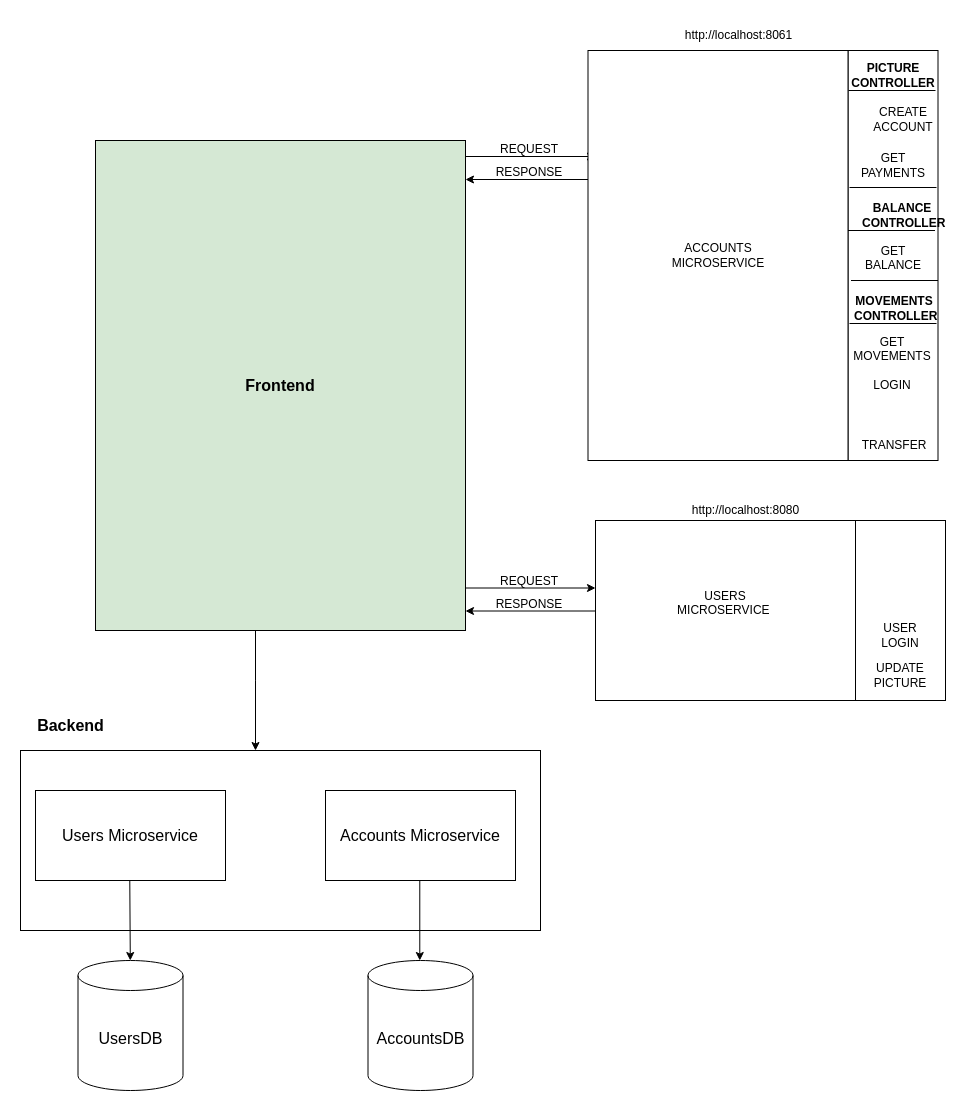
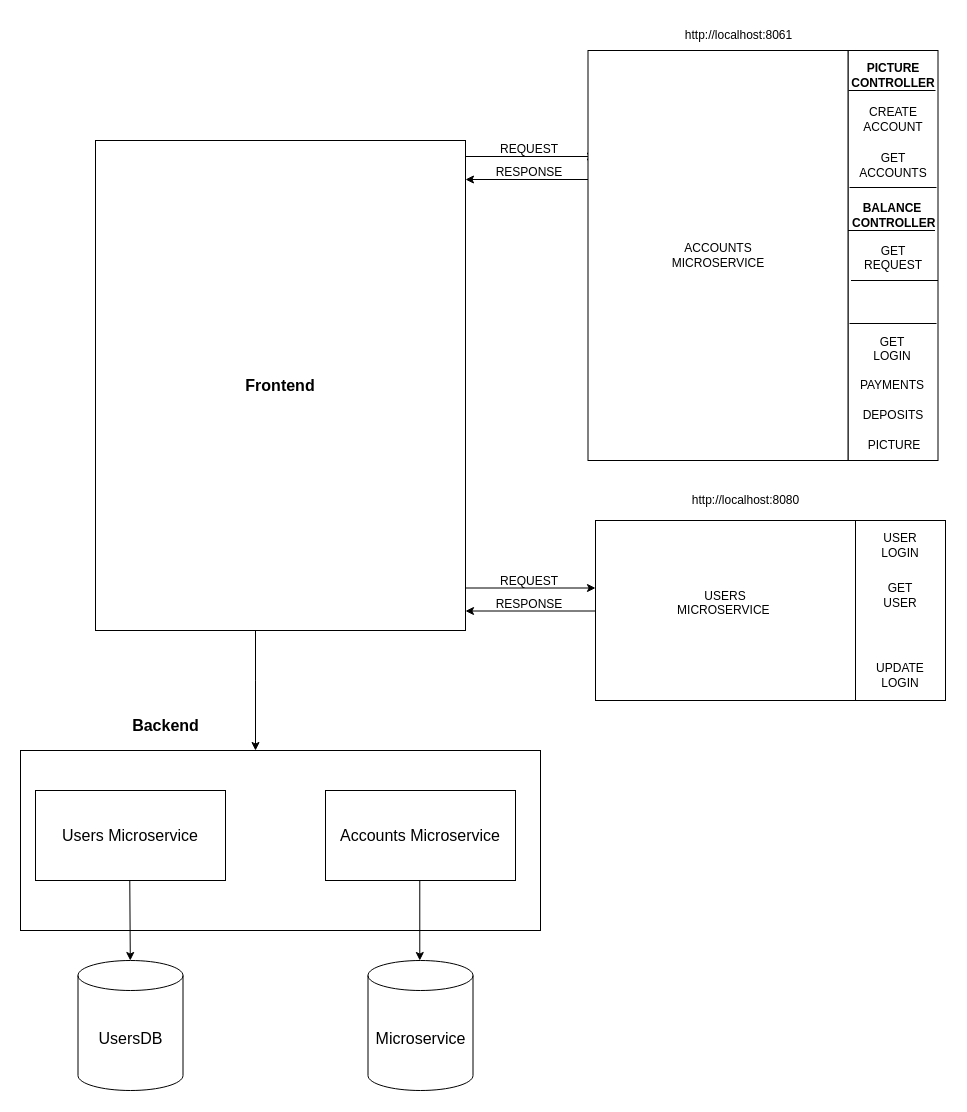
- <mxCell id="26" value="CREATE ACCOUNT" style="text;html=1;strokeColor=none;fillColor=none;align=center;verticalAlign=middle;whiteSpace=wrap;rounded=0;" parent="1" vertex="1"><mxGeometry x="872.5" y="104" width="60" height="30" as="geometry" /></mxCell>
+ <mxCell id="26" value="CREATE ACCOUNT" style="text;html=1;strokeColor=none;fillColor=none;align=center;verticalAlign=middle;whiteSpace=wrap;rounded=0;" parent="1" vertex="1"><mxGeometry x="862.5" y="104" width="60" height="30" as="geometry" /></mxCell>
- <mxCell id="27" value="GET PAYMENTS" style="text;html=1;strokeColor=none;fillColor=none;align=center;verticalAlign=middle;whiteSpace=wrap;rounded=0;" parent="1" vertex="1"><mxGeometry x="862.5" y="150" width="60" height="30" as="geometry" /></mxCell>
+ <mxCell id="27" value="GET ACCOUNTS" style="text;html=1;strokeColor=none;fillColor=none;align=center;verticalAlign=middle;whiteSpace=wrap;rounded=0;" parent="1" vertex="1"><mxGeometry x="862.5" y="150" width="60" height="30" as="geometry" /></mxCell>
- <mxCell id="34" value="BALANCE&lt;div&gt;&lt;div&gt;&amp;nbsp;CONTROLLER&lt;/div&gt;&lt;/div&gt;" style="text;html=1;strokeColor=none;fillColor=none;align=center;verticalAlign=middle;whiteSpace=wrap;rounded=0;fontStyle=1" parent="1" vertex="1"><mxGeometry x="872" y="200" width="60" height="30" as="geometry" /></mxCell>
+ <mxCell id="34" value="BALANCE&lt;div&gt;&lt;div&gt;&amp;nbsp;CONTROLLER&lt;/div&gt;&lt;/div&gt;" style="text;html=1;strokeColor=none;fillColor=none;align=center;verticalAlign=middle;whiteSpace=wrap;rounded=0;fontStyle=1" parent="1" vertex="1"><mxGeometry x="862" y="200" width="60" height="30" as="geometry" /></mxCell>
- <mxCell id="36" value="GET BALANCE&lt;div&gt;&lt;br&gt;&lt;/div&gt;" style="text;html=1;strokeColor=none;fillColor=none;align=center;verticalAlign=middle;whiteSpace=wrap;rounded=0;" parent="1" vertex="1"><mxGeometry x="862.5" y="250" width="60" height="30" as="geometry" /></mxCell>
+ <mxCell id="36" value="GET REQUEST&lt;div&gt;&lt;br&gt;&lt;/div&gt;" style="text;html=1;strokeColor=none;fillColor=none;align=center;verticalAlign=middle;whiteSpace=wrap;rounded=0;" parent="1" vertex="1"><mxGeometry x="862.5" y="250" width="60" height="30" as="geometry" /></mxCell>
- <mxCell id="38" value="MOVEMENTS&lt;div&gt;&lt;div&gt;&lt;div&gt;&amp;nbsp;CONTROLLER&lt;/div&gt;&lt;/div&gt;&lt;/div&gt;" style="text;html=1;strokeColor=none;fillColor=none;align=center;verticalAlign=middle;whiteSpace=wrap;rounded=0;fontStyle=1" parent="1" vertex="1"><mxGeometry x="863.5" y="293" width="60" height="30" as="geometry" /></mxCell>
- <mxCell id="40" value="GET MOVEMENTS&lt;div&gt;&lt;div&gt;&lt;br&gt;&lt;/div&gt;&lt;/div&gt;" style="text;html=1;strokeColor=none;fillColor=none;align=center;verticalAlign=middle;whiteSpace=wrap;rounded=0;" parent="1" vertex="1"><mxGeometry x="862" y="341" width="60" height="30" as="geometry" /></mxCell>
+ <mxCell id="40" value="GET LOGIN&lt;div&gt;&lt;div&gt;&lt;br&gt;&lt;/div&gt;&lt;/div&gt;" style="text;html=1;strokeColor=none;fillColor=none;align=center;verticalAlign=middle;whiteSpace=wrap;rounded=0;" parent="1" vertex="1"><mxGeometry x="862" y="341" width="60" height="30" as="geometry" /></mxCell>
- <mxCell id="10" value="&lt;font style=&quot;font-size: 16px;&quot;&gt;Frontend&lt;/font&gt;" style="rounded=0;whiteSpace=wrap;html=1;fontStyle=1;fillColor=#d5e8d4;" parent="1" vertex="1"><mxGeometry x="95" y="140" width="370" height="490" as="geometry" /></mxCell>
+ <mxCell id="10" value="&lt;font style=&quot;font-size: 16px;&quot;&gt;Frontend&lt;/font&gt;" style="rounded=0;whiteSpace=wrap;html=1;fontStyle=1" parent="1" vertex="1"><mxGeometry x="95" y="140" width="370" height="490" as="geometry" /></mxCell>
- <mxCell id="41" value="LOGIN" style="text;html=1;strokeColor=none;fillColor=none;align=center;verticalAlign=middle;whiteSpace=wrap;rounded=0;" parent="1" vertex="1"><mxGeometry x="862" y="370" width="60" height="30" as="geometry" /></mxCell>
+ <mxCell id="41" value="PAYMENTS" style="text;html=1;strokeColor=none;fillColor=none;align=center;verticalAlign=middle;whiteSpace=wrap;rounded=0;" parent="1" vertex="1"><mxGeometry x="862" y="370" width="60" height="30" as="geometry" /></mxCell>
+ <mxCell id="42" value="DEPOSITS" style="text;html=1;strokeColor=none;fillColor=none;align=center;verticalAlign=middle;whiteSpace=wrap;rounded=0;" parent="1" vertex="1"><mxGeometry x="862.5" y="400" width="60" height="30" as="geometry" /></mxCell>
- <mxCell id="43" value="TRANSFER" style="text;html=1;strokeColor=none;fillColor=none;align=center;verticalAlign=middle;whiteSpace=wrap;rounded=0;" parent="1" vertex="1"><mxGeometry x="863.5" y="430" width="60" height="30" as="geometry" /></mxCell>
+ <mxCell id="43" value="PICTURE" style="text;html=1;strokeColor=none;fillColor=none;align=center;verticalAlign=middle;whiteSpace=wrap;rounded=0;" parent="1" vertex="1"><mxGeometry x="863.5" y="430" width="60" height="30" as="geometry" /></mxCell>
- <mxCell id="16" value="http://localhost:8080" style="text;html=1;align=center;verticalAlign=middle;resizable=0;points=[];autosize=1;strokeColor=none;fillColor=none;" parent="1" vertex="1"><mxGeometry x="685" y="500" width="120" height="20" as="geometry" /></mxCell>
+ <mxCell id="16" value="http://localhost:8080" style="text;html=1;align=center;verticalAlign=middle;resizable=0;points=[];autosize=1;strokeColor=none;fillColor=none;" parent="1" vertex="1"><mxGeometry x="685" y="490" width="120" height="20" as="geometry" /></mxCell>
+ <mxCell id="15" value="GET USER" style="text;html=1;strokeColor=none;fillColor=none;align=center;verticalAlign=middle;whiteSpace=wrap;rounded=0;" parent="1" vertex="1"><mxGeometry x="870" y="580" width="60" height="30" as="geometry" /></mxCell>
- <mxCell id="29" value="USER LOGIN" style="text;html=1;strokeColor=none;fillColor=none;align=center;verticalAlign=middle;whiteSpace=wrap;rounded=0;" parent="1" vertex="1"><mxGeometry x="870" y="620" width="60" height="30" as="geometry" /></mxCell>
+ <mxCell id="29" value="USER LOGIN" style="text;html=1;strokeColor=none;fillColor=none;align=center;verticalAlign=middle;whiteSpace=wrap;rounded=0;" parent="1" vertex="1"><mxGeometry x="870" y="530" width="60" height="30" as="geometry" /></mxCell>
- <mxCell id="30" value="UPDATE PICTURE" style="text;html=1;strokeColor=none;fillColor=none;align=center;verticalAlign=middle;whiteSpace=wrap;rounded=0;" parent="1" vertex="1"><mxGeometry x="870" y="660" width="60" height="30" as="geometry" /></mxCell>
+ <mxCell id="30" value="UPDATE LOGIN" style="text;html=1;strokeColor=none;fillColor=none;align=center;verticalAlign=middle;whiteSpace=wrap;rounded=0;" parent="1" vertex="1"><mxGeometry x="870" y="660" width="60" height="30" as="geometry" /></mxCell>
- <mxCell id="8" value="Backend" style="text;html=1;align=center;verticalAlign=middle;resizable=0;points=[];autosize=1;strokeColor=none;fillColor=none;fontStyle=1;fontSize=16;" parent="1" vertex="1"><mxGeometry x="25" y="710" width="90" height="30" as="geometry" /></mxCell>
+ <mxCell id="8" value="Backend" style="text;html=1;align=center;verticalAlign=middle;resizable=0;points=[];autosize=1;strokeColor=none;fillColor=none;fontStyle=1;fontSize=16;" parent="1" vertex="1"><mxGeometry x="120" y="710" width="90" height="30" as="geometry" /></mxCell>
- <mxCell id="3" value="&lt;div style=&quot;font-size: 16px;&quot;&gt;&lt;font style=&quot;font-size: 16px;&quot;&gt;AccountsDB&lt;/font&gt;&lt;/div&gt;" style="shape=cylinder3;whiteSpace=wrap;html=1;boundedLbl=1;backgroundOutline=1;size=15;shadow=0;" parent="1" vertex="1"><mxGeometry x="367.5" y="960" width="105" height="130" as="geometry" /></mxCell>
+ <mxCell id="3" value="&lt;div style=&quot;font-size: 16px;&quot;&gt;&lt;font style=&quot;font-size: 16px;&quot;&gt;Microservice&lt;/font&gt;&lt;/div&gt;" style="shape=cylinder3;whiteSpace=wrap;html=1;boundedLbl=1;backgroundOutline=1;size=15;shadow=0;" parent="1" vertex="1"><mxGeometry x="367.5" y="960" width="105" height="130" as="geometry" /></mxCell>
